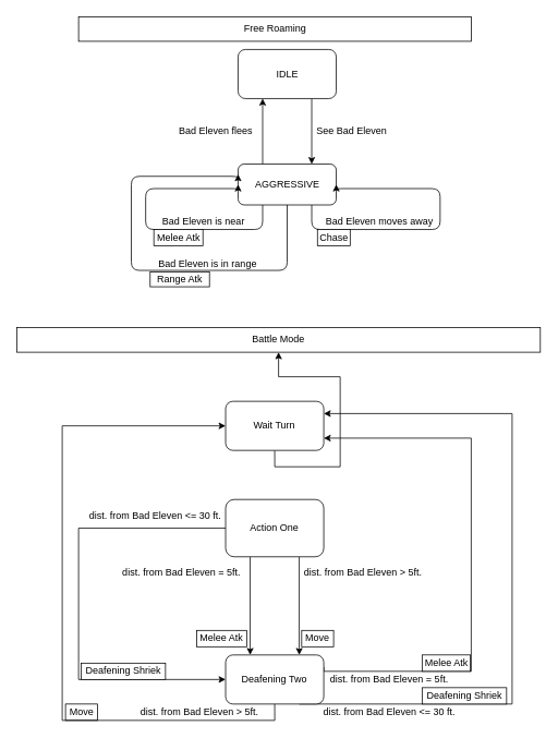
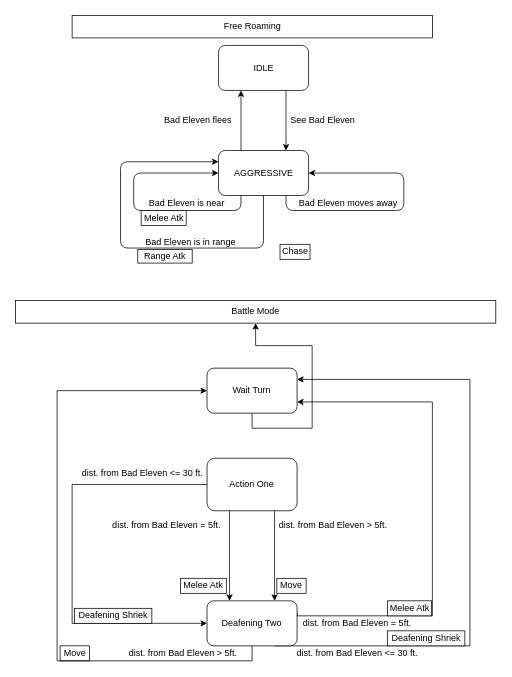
- <mxCell id="5" value="AGGRESSIVE" style="rounded=1;whiteSpace=wrap;html=1;" parent="1" vertex="1"><mxGeometry x="290.5" y="200" width="120" height="50" as="geometry" /></mxCell>
+ <mxCell id="5" value="AGGRESSIVE" style="rounded=1;whiteSpace=wrap;html=1;" parent="1" vertex="1"><mxGeometry x="290.5" y="200" width="120" height="60" as="geometry" /></mxCell>
- <mxCell id="10" value="Chase" style="rounded=0;whiteSpace=wrap;html=1;" parent="1" vertex="1"><mxGeometry x="387.5" y="280" width="40" height="20" as="geometry" /></mxCell>
+ <mxCell id="10" value="Chase" style="rounded=0;whiteSpace=wrap;html=1;" parent="1" vertex="1"><mxGeometry x="372.5" y="325" width="40" height="20" as="geometry" /></mxCell>
